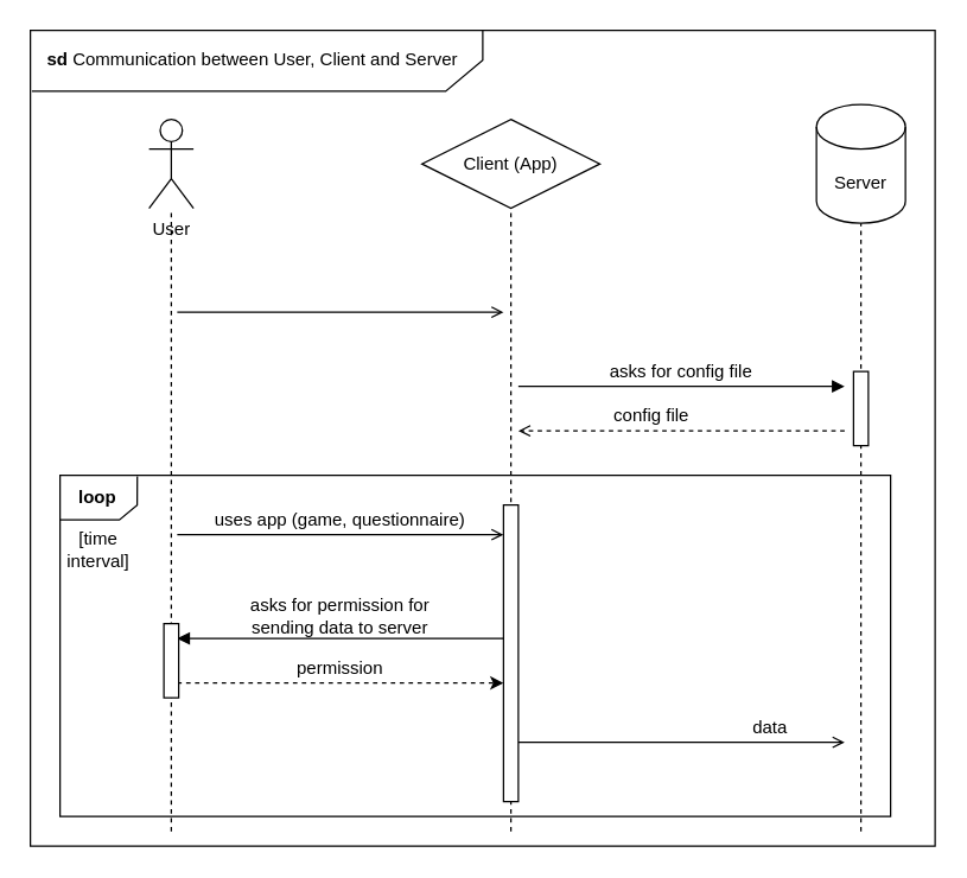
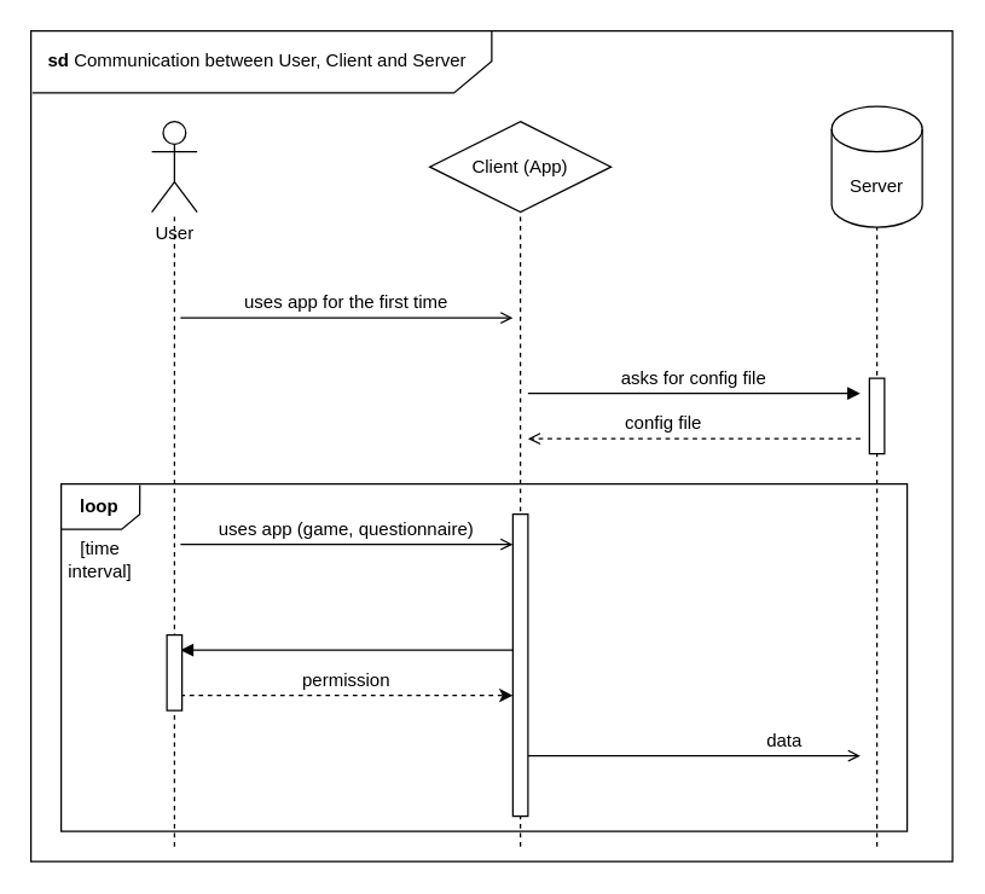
+ <mxCell id="26" value="uses app for the first time" style="text;html=1;strokeColor=none;fillColor=none;align=center;verticalAlign=middle;whiteSpace=wrap;rounded=0;" vertex="1" parent="1"><mxGeometry x="139" y="190" width="180" height="20" as="geometry" /></mxCell>
- <mxCell id="12" value="asks for permission for sending data to server" style="text;html=1;strokeColor=none;fillColor=none;align=center;verticalAlign=middle;whiteSpace=wrap;rounded=0;" parent="1" vertex="1"><mxGeometry x="159" y="400" width="140" height="30" as="geometry" /></mxCell>
